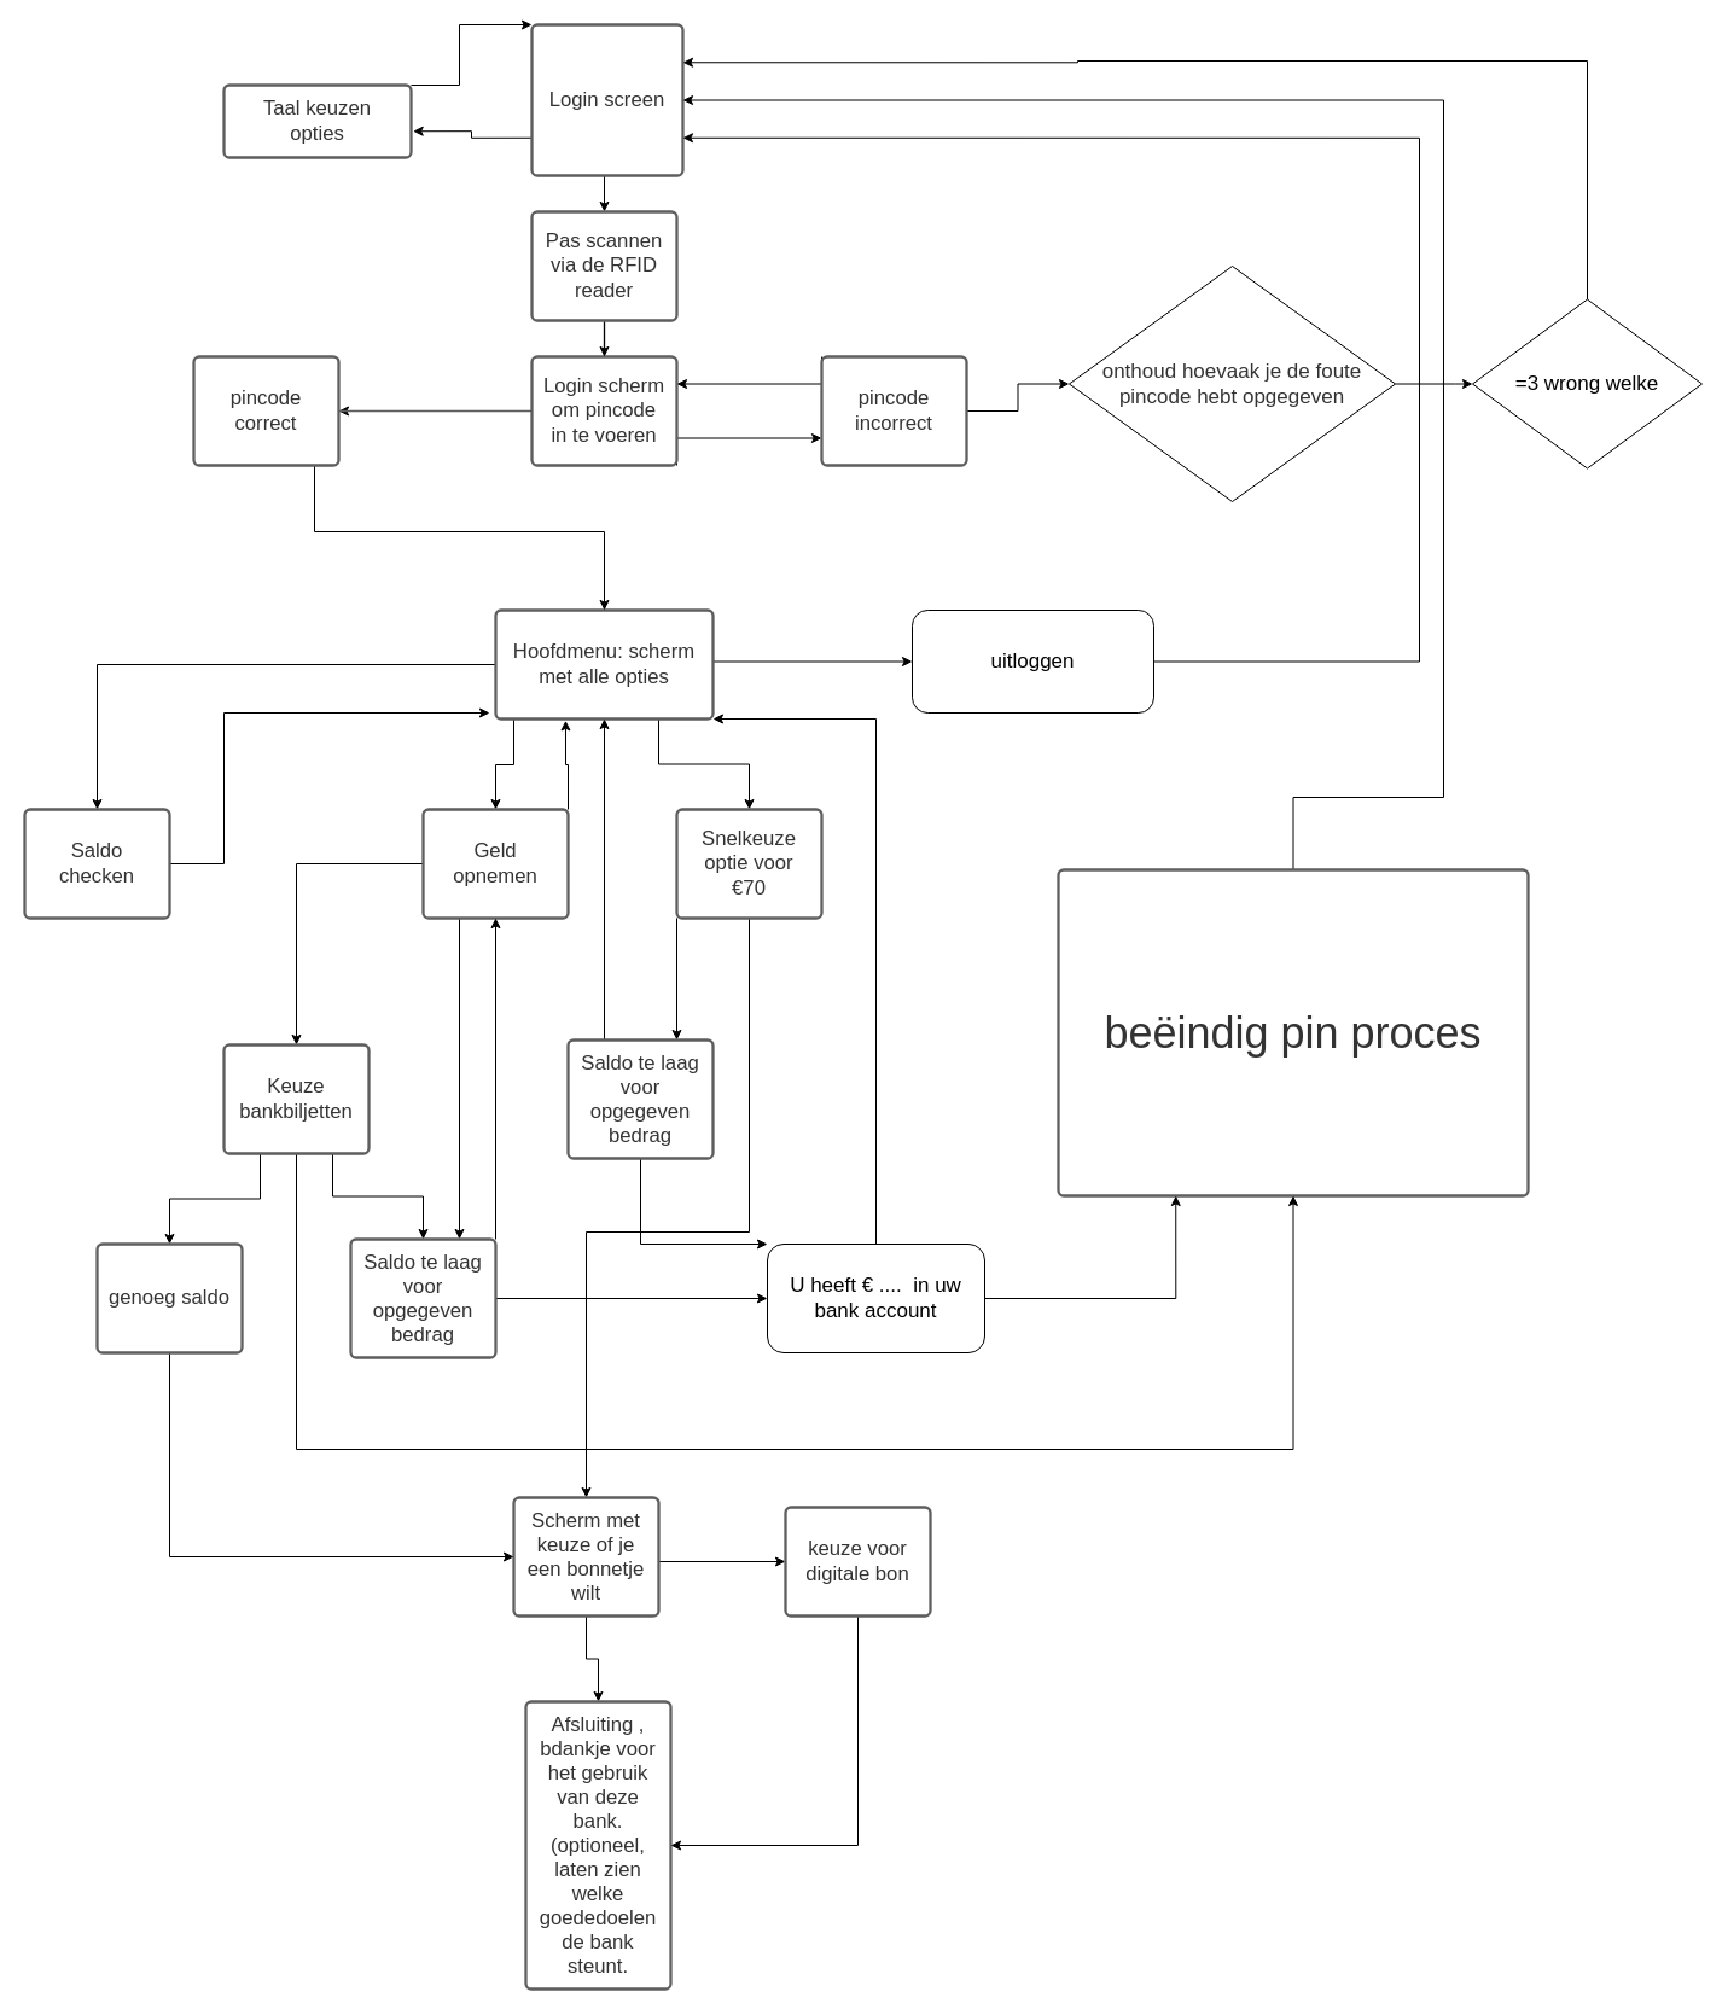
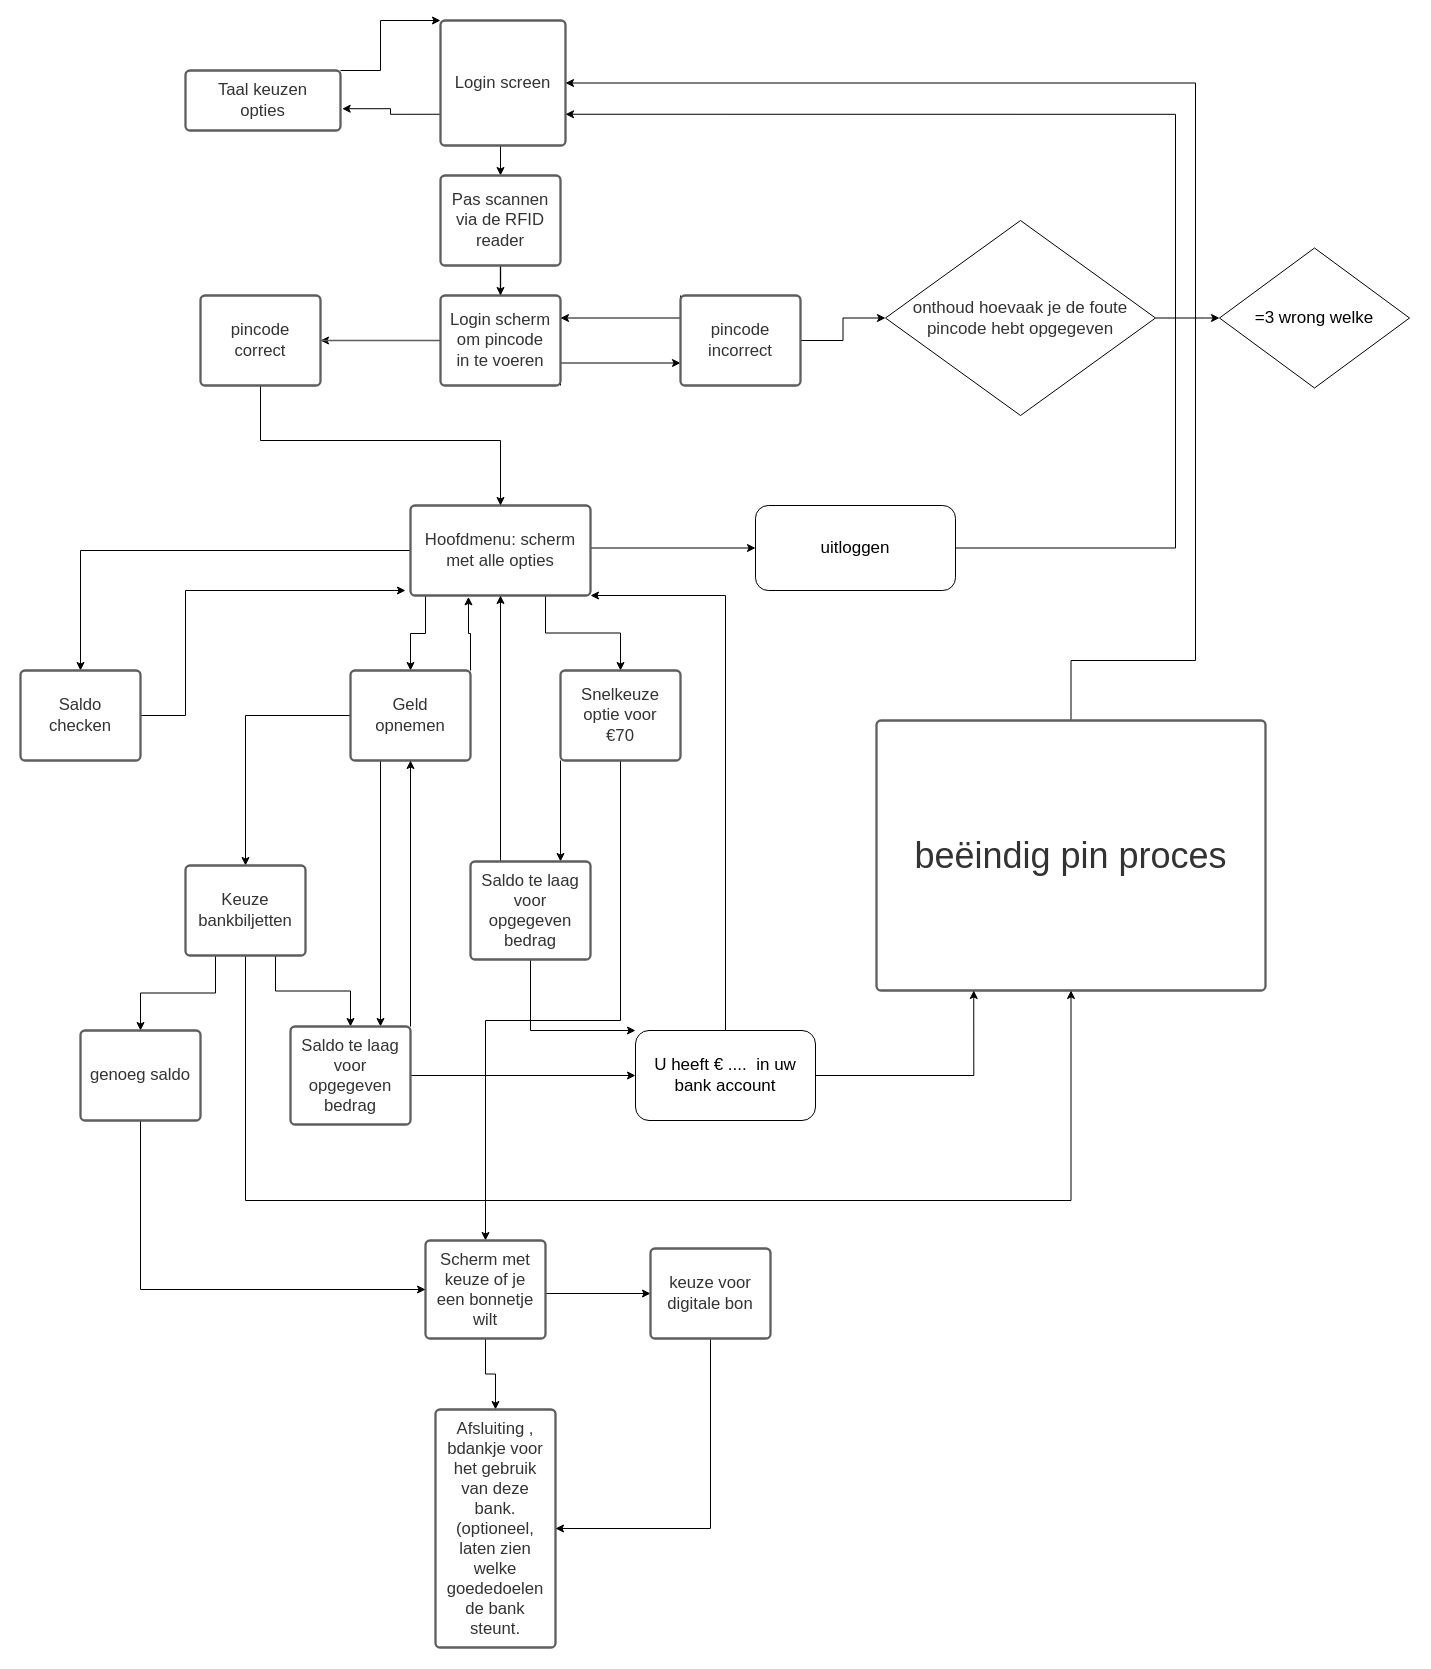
- <mxCell id="60" style="edgeStyle=orthogonalEdgeStyle;rounded=0;orthogonalLoop=1;jettySize=auto;html=1;entryX=1;entryY=0.25;entryDx=0;entryDy=0;" edge="1" parent="1" source="61" target="4"><mxGeometry relative="1" as="geometry"><Array as="points"><mxPoint x="1314" y="50" /><mxPoint x="892" y="50" /></Array></mxGeometry></mxCell>
- <mxCell id="34" value="pincode correct" style="html=1;overflow=block;blockSpacing=1;whiteSpace=wrap;;whiteSpace=wrap;fontSize=16.7;fontColor=#333333;align=center;spacing=3.8;strokeColor=#5e5e5e;strokeOpacity=100;rounded=1;absoluteArcSize=1;arcSize=9;strokeWidth=2.3;" vertex="1" parent="1"><mxGeometry x="160" y="295" width="120" height="90" as="geometry" /></mxCell>
+ <mxCell id="34" value="pincode correct" style="html=1;overflow=block;blockSpacing=1;whiteSpace=wrap;;whiteSpace=wrap;fontSize=16.7;fontColor=#333333;align=center;spacing=3.8;strokeColor=#5e5e5e;strokeOpacity=100;rounded=1;absoluteArcSize=1;arcSize=9;strokeWidth=2.3;" vertex="1" parent="1"><mxGeometry x="200" y="295" width="120" height="90" as="geometry" /></mxCell>
